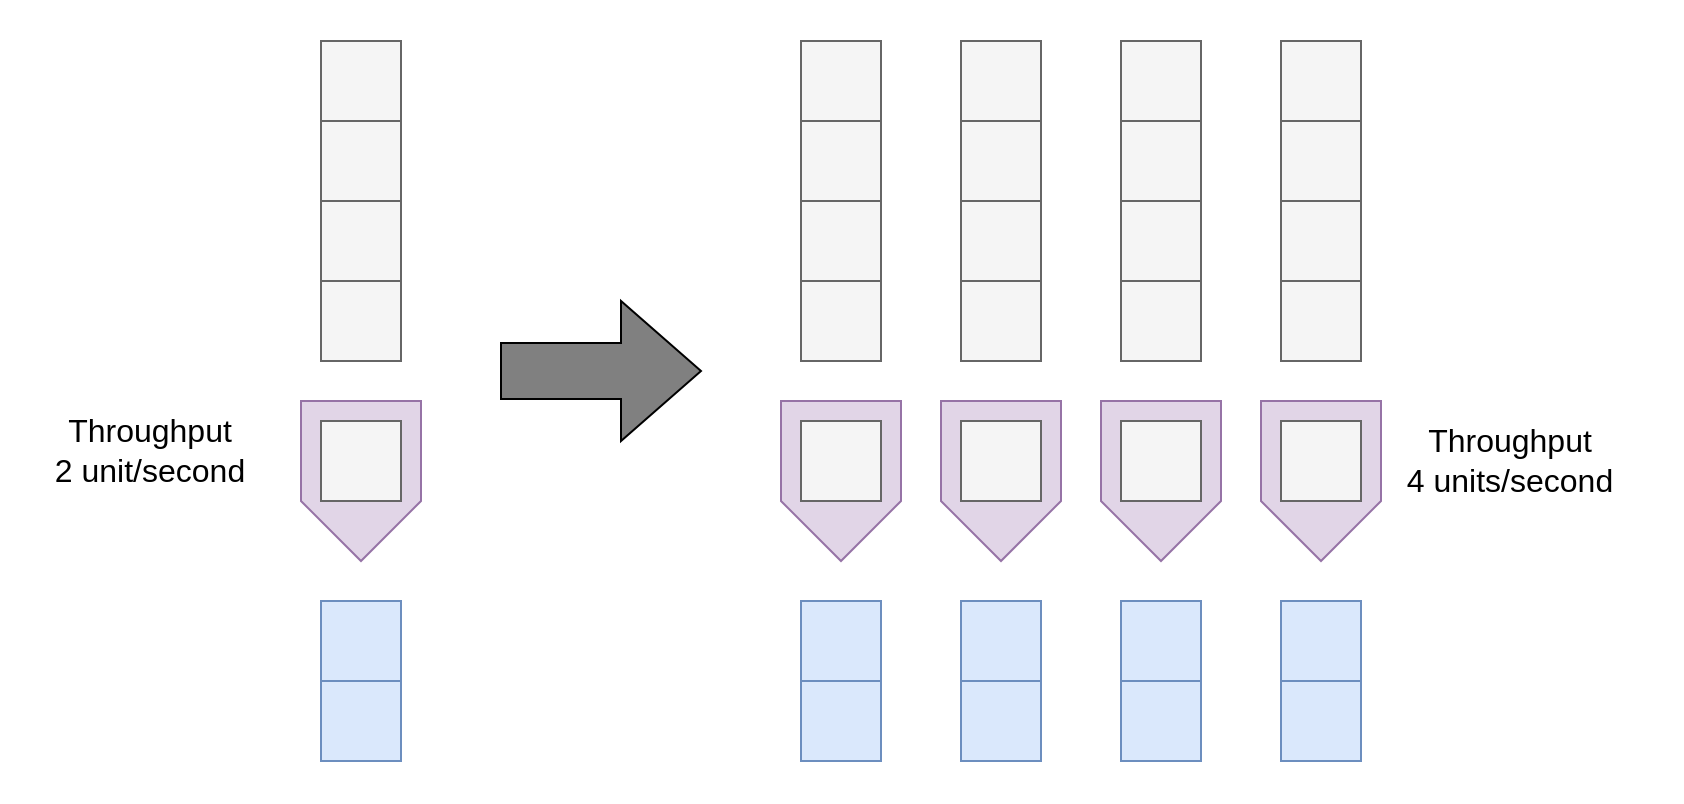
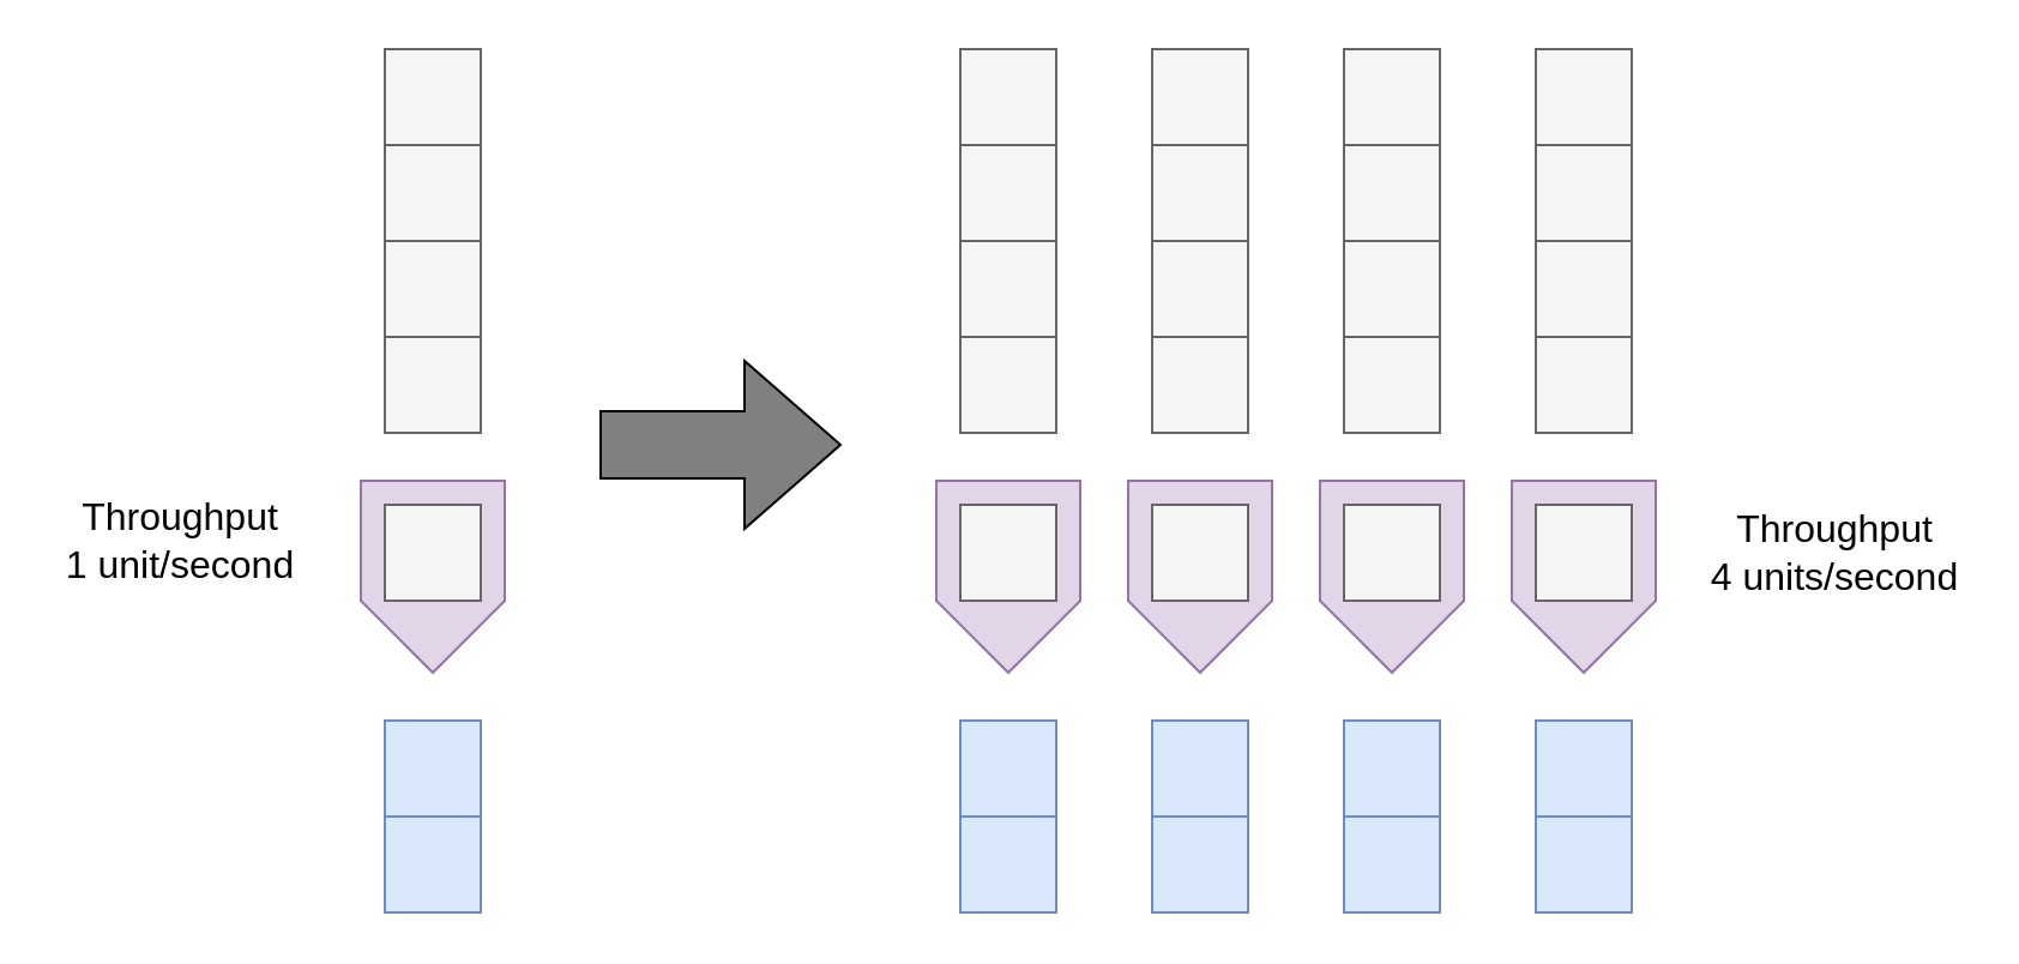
- <mxCell id="19" value="Throughput&lt;br&gt;2 unit/second" style="text;html=1;strokeColor=none;fillColor=none;align=center;verticalAlign=middle;whiteSpace=wrap;rounded=0;fontSize=16;" vertex="1" parent="1"><mxGeometry x="20" y="200" width="110" height="50" as="geometry" /></mxCell>
+ <mxCell id="19" value="Throughput&lt;br&gt;1 unit/second" style="text;html=1;strokeColor=none;fillColor=none;align=center;verticalAlign=middle;whiteSpace=wrap;rounded=0;fontSize=16;" vertex="1" parent="1"><mxGeometry x="20" y="200" width="110" height="50" as="geometry" /></mxCell>
- <mxCell id="20" value="Throughput&lt;br&gt;4 units/second" style="text;html=1;strokeColor=none;fillColor=none;align=center;verticalAlign=middle;whiteSpace=wrap;rounded=0;fontSize=16;" vertex="1" parent="1"><mxGeometry x="700" y="205" width="110" height="50" as="geometry" /></mxCell>
+ <mxCell id="20" value="Throughput&lt;br&gt;4 units/second" style="text;html=1;strokeColor=none;fillColor=none;align=center;verticalAlign=middle;whiteSpace=wrap;rounded=0;fontSize=16;" vertex="1" parent="1"><mxGeometry x="710" y="205" width="110" height="50" as="geometry" /></mxCell>
